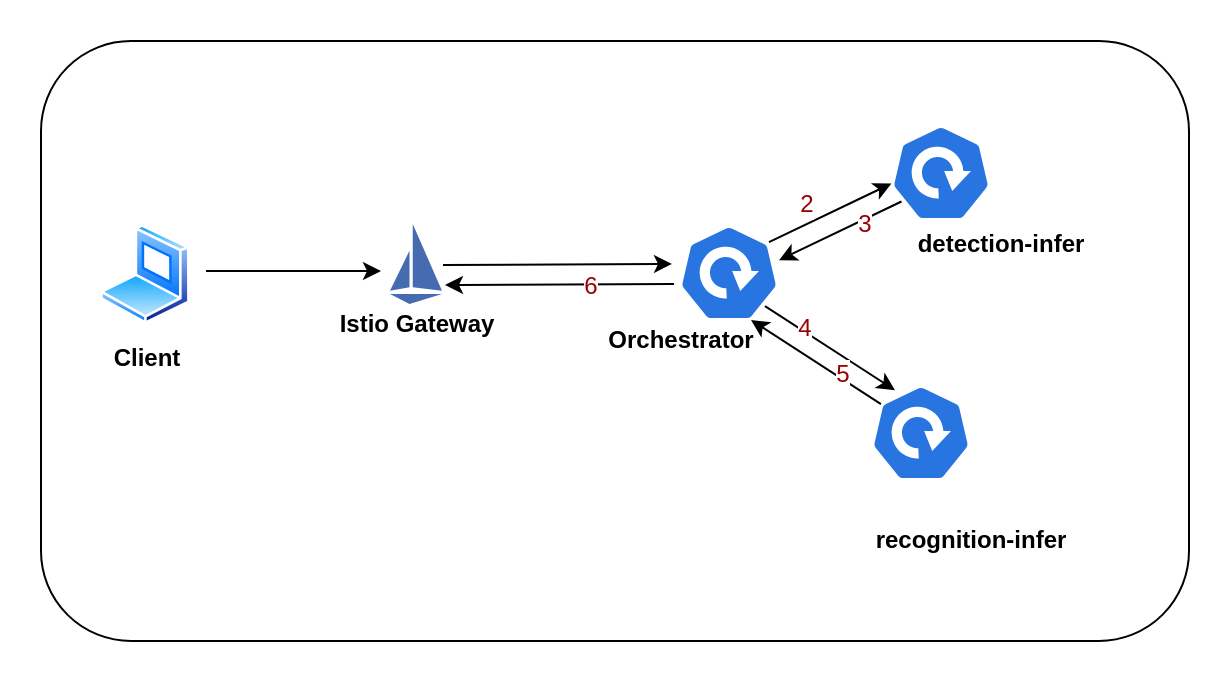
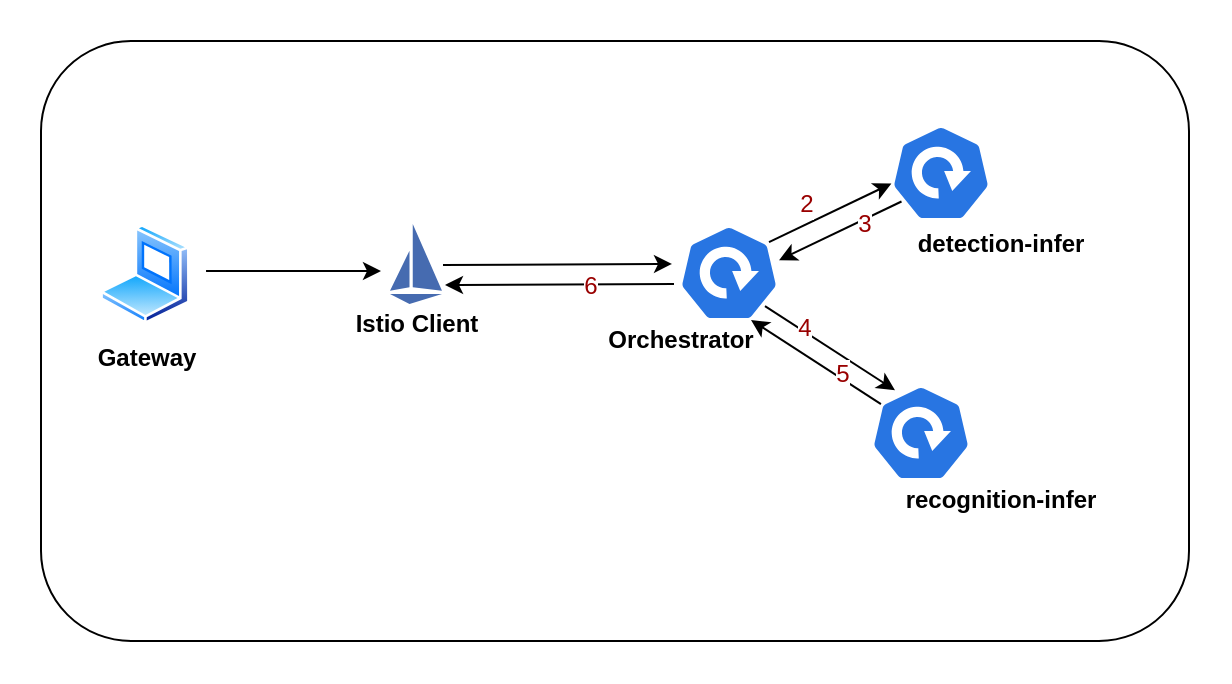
- <mxCell id="14" value="&lt;b&gt;Istio Gateway&lt;/b&gt;" style="text;html=1;align=center;verticalAlign=middle;resizable=0;points=[];autosize=1;strokeColor=none;fillColor=none;" parent="1" vertex="1"><mxGeometry x="163" y="152" width="90" height="20" as="geometry" /></mxCell>
+ <mxCell id="14" value="&lt;b&gt;Istio Client&lt;/b&gt;" style="text;html=1;align=center;verticalAlign=middle;resizable=0;points=[];autosize=1;strokeColor=none;fillColor=none;" parent="1" vertex="1"><mxGeometry x="163" y="152" width="90" height="20" as="geometry" /></mxCell>
- <mxCell id="22" value="&lt;b&gt;Client&lt;/b&gt;" style="aspect=fixed;perimeter=ellipsePerimeter;html=1;align=center;shadow=0;dashed=0;spacingTop=3;image;image=img/lib/active_directory/laptop_client.svg;" vertex="1" parent="1"><mxGeometry x="50" y="112" width="45" height="50" as="geometry" /></mxCell>
+ <mxCell id="22" value="&lt;b&gt;Gateway&lt;/b&gt;" style="aspect=fixed;perimeter=ellipsePerimeter;html=1;align=center;shadow=0;dashed=0;spacingTop=3;image;image=img/lib/active_directory/laptop_client.svg;" vertex="1" parent="1"><mxGeometry x="50" y="112" width="45" height="50" as="geometry" /></mxCell>
- <mxCell id="13" value="&lt;b&gt;recognition-infer&lt;/b&gt;" style="text;html=1;align=center;verticalAlign=middle;resizable=0;points=[];autosize=1;strokeColor=none;fillColor=none;" parent="1" vertex="1"><mxGeometry x="430" y="260" width="110" height="20" as="geometry" /></mxCell>
+ <mxCell id="13" value="&lt;b&gt;recognition-infer&lt;/b&gt;" style="text;html=1;align=center;verticalAlign=middle;resizable=0;points=[];autosize=1;strokeColor=none;fillColor=none;" parent="1" vertex="1"><mxGeometry x="445" y="240" width="110" height="20" as="geometry" /></mxCell>
